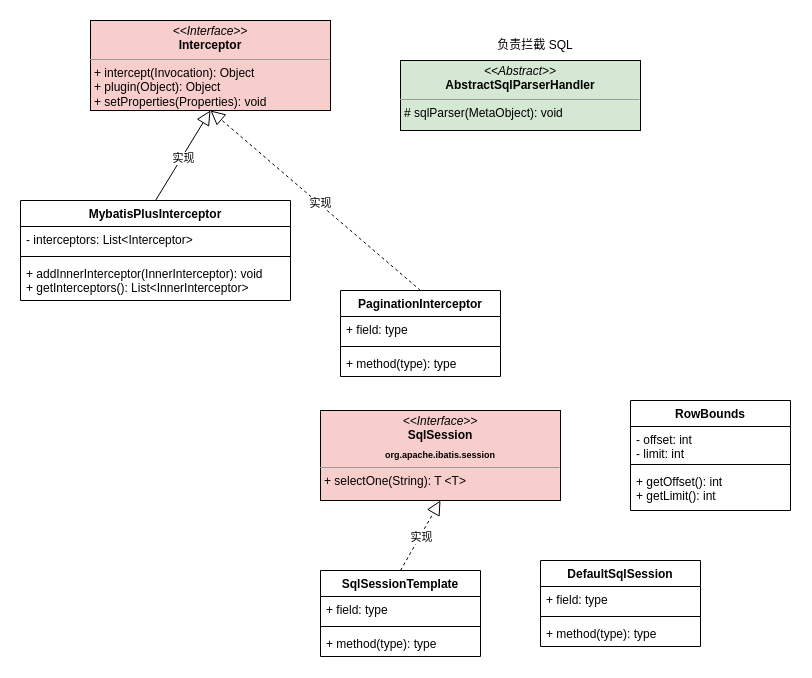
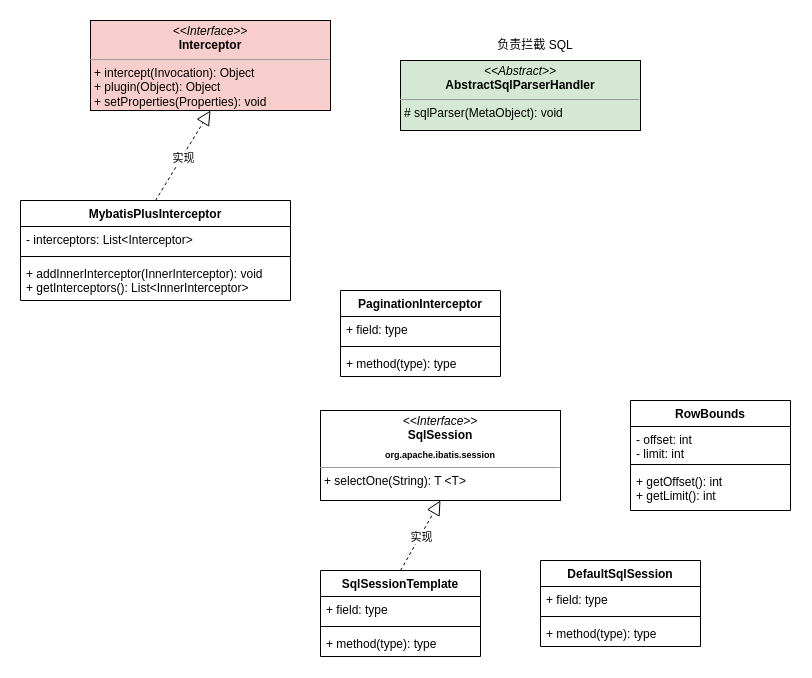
- <mxCell id="3" value="" style="endArrow=block;dashed=0;endFill=0;endSize=12;html=1;entryX=0.5;entryY=1;entryDx=0;entryDy=0;exitX=0.5;exitY=0;exitDx=0;exitDy=0;" parent="1" source="5" target="2" edge="1"><mxGeometry width="160" relative="1" as="geometry"><mxPoint x="208" y="170" as="sourcePoint" /><mxPoint x="240" y="130" as="targetPoint" /></mxGeometry></mxCell>
+ <mxCell id="3" value="" style="endArrow=block;dashed=1;endFill=0;endSize=12;html=1;entryX=0.5;entryY=1;entryDx=0;entryDy=0;exitX=0.5;exitY=0;exitDx=0;exitDy=0;" parent="1" source="5" target="2" edge="1"><mxGeometry width="160" relative="1" as="geometry"><mxPoint x="208" y="170" as="sourcePoint" /><mxPoint x="240" y="130" as="targetPoint" /></mxGeometry></mxCell>
- <mxCell id="11" value="" style="endArrow=block;dashed=1;endFill=0;endSize=12;html=1;entryX=0.5;entryY=1;entryDx=0;entryDy=0;exitX=0.5;exitY=0;exitDx=0;exitDy=0;" edge="1" parent="1" source="13" target="2"><mxGeometry width="160" relative="1" as="geometry"><mxPoint x="165" y="210" as="sourcePoint" /><mxPoint x="220" y="120" as="targetPoint" /></mxGeometry></mxCell>
- <mxCell id="12" value="实现" style="edgeLabel;html=1;align=center;verticalAlign=middle;resizable=0;points=[];" vertex="1" connectable="0" parent="11"><mxGeometry x="-0.036" y="-1" relative="1" as="geometry"><mxPoint as="offset" /></mxGeometry></mxCell>
- <mxCell id="17" value="&lt;p style=&quot;margin: 0px ; margin-top: 4px ; text-align: center&quot;&gt;&lt;i&gt;&amp;lt;&amp;lt;Interface&amp;gt;&amp;gt;&lt;/i&gt;&lt;br&gt;&lt;b&gt;SqlSession&lt;/b&gt;&lt;/p&gt;&lt;p style=&quot;margin: 0px ; margin-top: 4px ; text-align: center&quot;&gt;&lt;b&gt;&lt;font style=&quot;font-size: 9px&quot;&gt;org.apache.ibatis.session&lt;/font&gt;&lt;/b&gt;&lt;/p&gt;&lt;hr size=&quot;1&quot;&gt;&lt;p style=&quot;margin: 0px ; margin-left: 4px&quot;&gt;+&amp;nbsp;selectOne(String): T &amp;lt;T&amp;gt;&lt;/p&gt;" style="verticalAlign=top;align=left;overflow=fill;fontSize=12;fontFamily=Helvetica;html=1;fillColor=#f8cecc;" vertex="1" parent="1"><mxGeometry x="320" y="410" width="240" height="90" as="geometry" /></mxCell>
+ <mxCell id="17" value="&lt;p style=&quot;margin: 0px ; margin-top: 4px ; text-align: center&quot;&gt;&lt;i&gt;&amp;lt;&amp;lt;Interface&amp;gt;&amp;gt;&lt;/i&gt;&lt;br&gt;&lt;b&gt;SqlSession&lt;/b&gt;&lt;/p&gt;&lt;p style=&quot;margin: 0px ; margin-top: 4px ; text-align: center&quot;&gt;&lt;b&gt;&lt;font style=&quot;font-size: 9px&quot;&gt;org.apache.ibatis.session&lt;/font&gt;&lt;/b&gt;&lt;/p&gt;&lt;hr size=&quot;1&quot;&gt;&lt;p style=&quot;margin: 0px ; margin-left: 4px&quot;&gt;+&amp;nbsp;selectOne(String): T &amp;lt;T&amp;gt;&lt;/p&gt;" style="verticalAlign=top;align=left;overflow=fill;fontSize=12;fontFamily=Helvetica;html=1;" vertex="1" parent="1"><mxGeometry x="320" y="410" width="240" height="90" as="geometry" /></mxCell>
